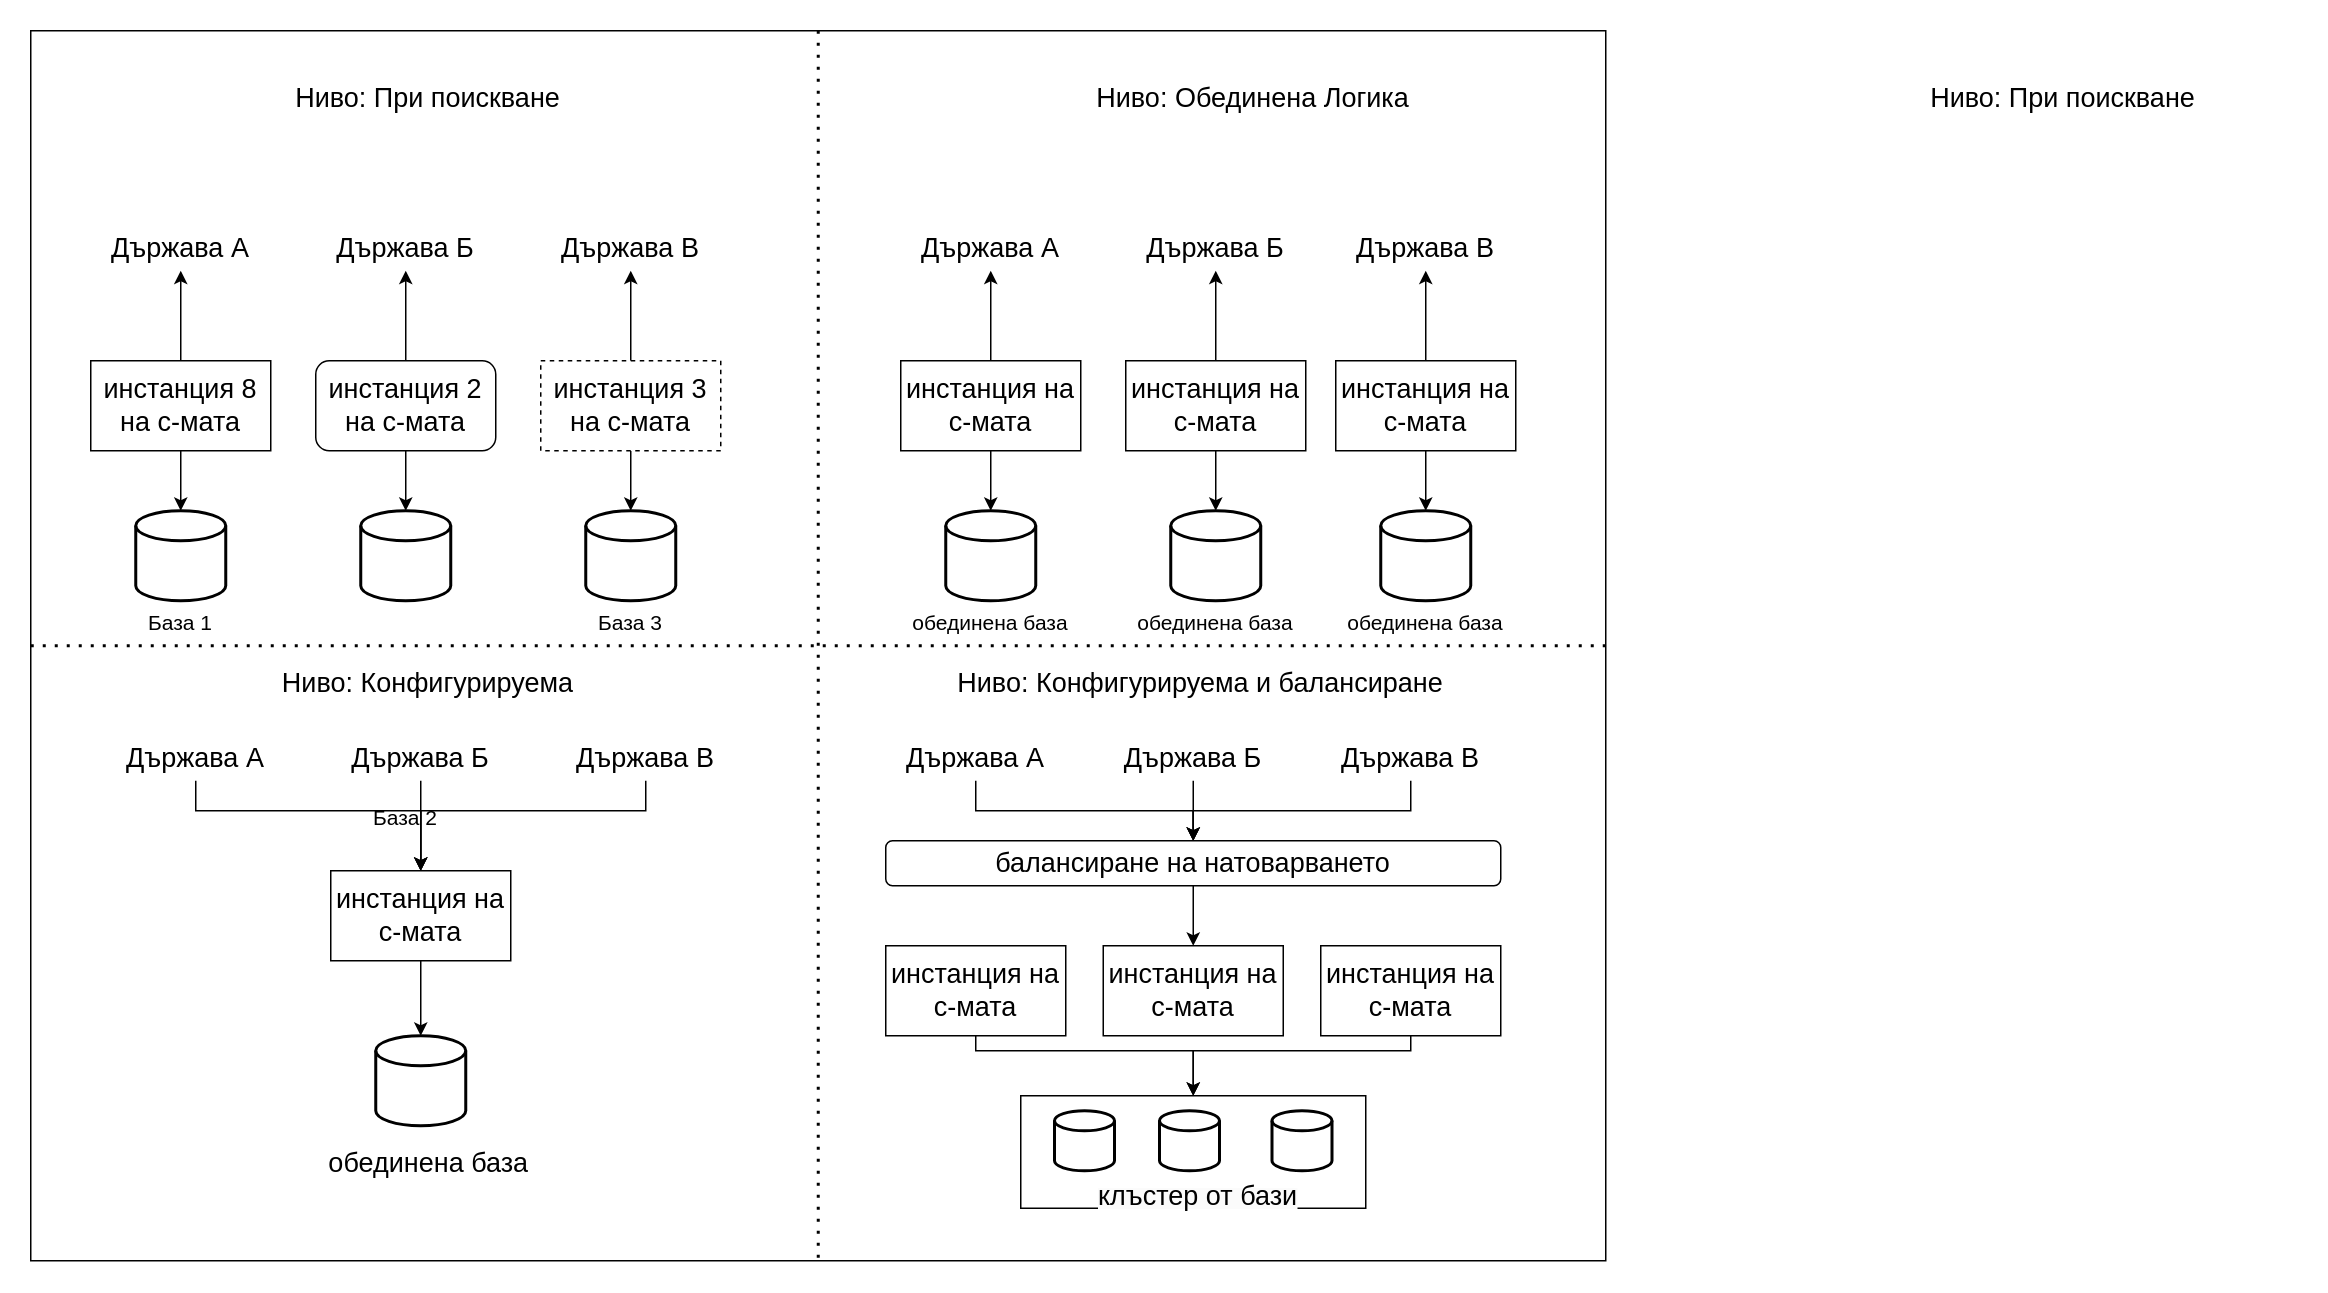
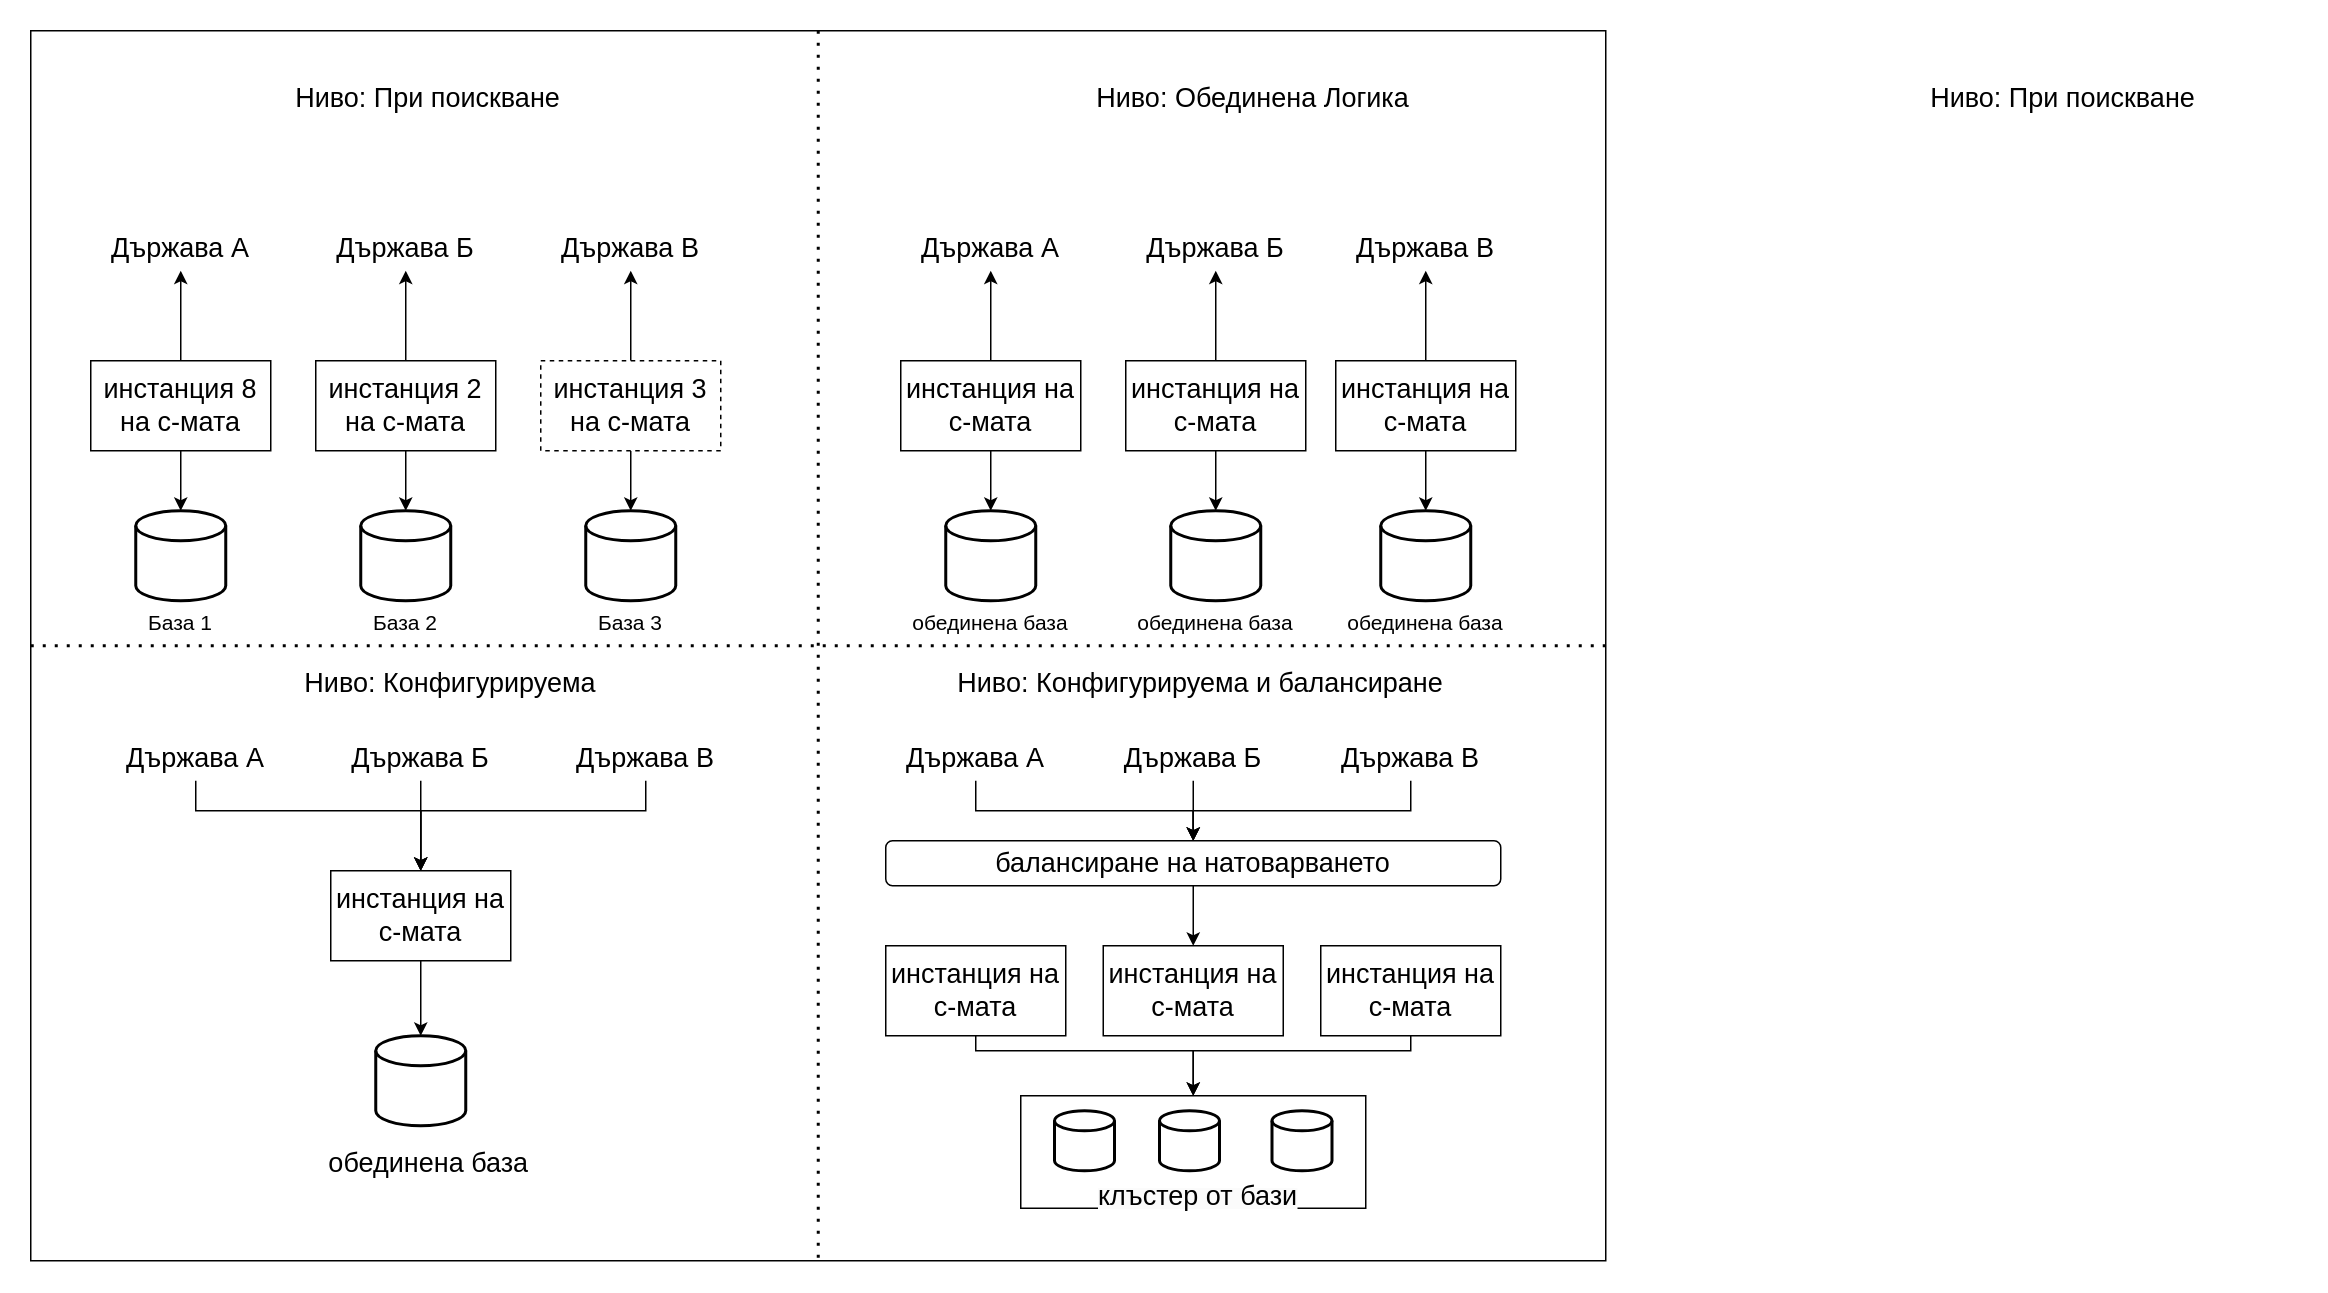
- <mxCell id="13" value="&lt;font style=&quot;font-size: 18px;&quot;&gt;инстанция 2 на с-мата&lt;/font&gt;" style="whiteSpace=wrap;html=1;rounded=1;" vertex="1" parent="1"><mxGeometry x="210" y="240" width="120" height="60" as="geometry" /></mxCell>
+ <mxCell id="13" value="&lt;font style=&quot;font-size: 18px;&quot;&gt;инстанция 2 на с-мата&lt;/font&gt;" style="rounded=0;whiteSpace=wrap;html=1;" vertex="1" parent="1"><mxGeometry x="210" y="240" width="120" height="60" as="geometry" /></mxCell>
- <mxCell id="67" value="&lt;font style=&quot;font-size: 18px;&quot;&gt;Ниво: Конфигурируема&lt;/font&gt;" style="text;html=1;strokeColor=none;fillColor=none;align=center;verticalAlign=middle;whiteSpace=wrap;rounded=0;" vertex="1" parent="1"><mxGeometry x="105" y="440" width="360" height="30" as="geometry" /></mxCell>
+ <mxCell id="67" value="&lt;font style=&quot;font-size: 18px;&quot;&gt;Ниво: Конфигурируема&lt;/font&gt;" style="text;html=1;strokeColor=none;fillColor=none;align=center;verticalAlign=middle;whiteSpace=wrap;rounded=0;" vertex="1" parent="1"><mxGeometry x="120" y="440" width="360" height="30" as="geometry" /></mxCell>
- <mxCell id="39" value="&lt;font style=&quot;font-size: 14px;&quot;&gt;База 2&lt;/font&gt;" style="text;html=1;strokeColor=none;fillColor=none;align=center;verticalAlign=middle;whiteSpace=wrap;rounded=0;" vertex="1" parent="1"><mxGeometry x="240" y="530" width="60" height="30" as="geometry" /></mxCell>
+ <mxCell id="39" value="&lt;font style=&quot;font-size: 14px;&quot;&gt;База 2&lt;/font&gt;" style="text;html=1;strokeColor=none;fillColor=none;align=center;verticalAlign=middle;whiteSpace=wrap;rounded=0;" vertex="1" parent="1"><mxGeometry x="240" y="400" width="60" height="30" as="geometry" /></mxCell>
